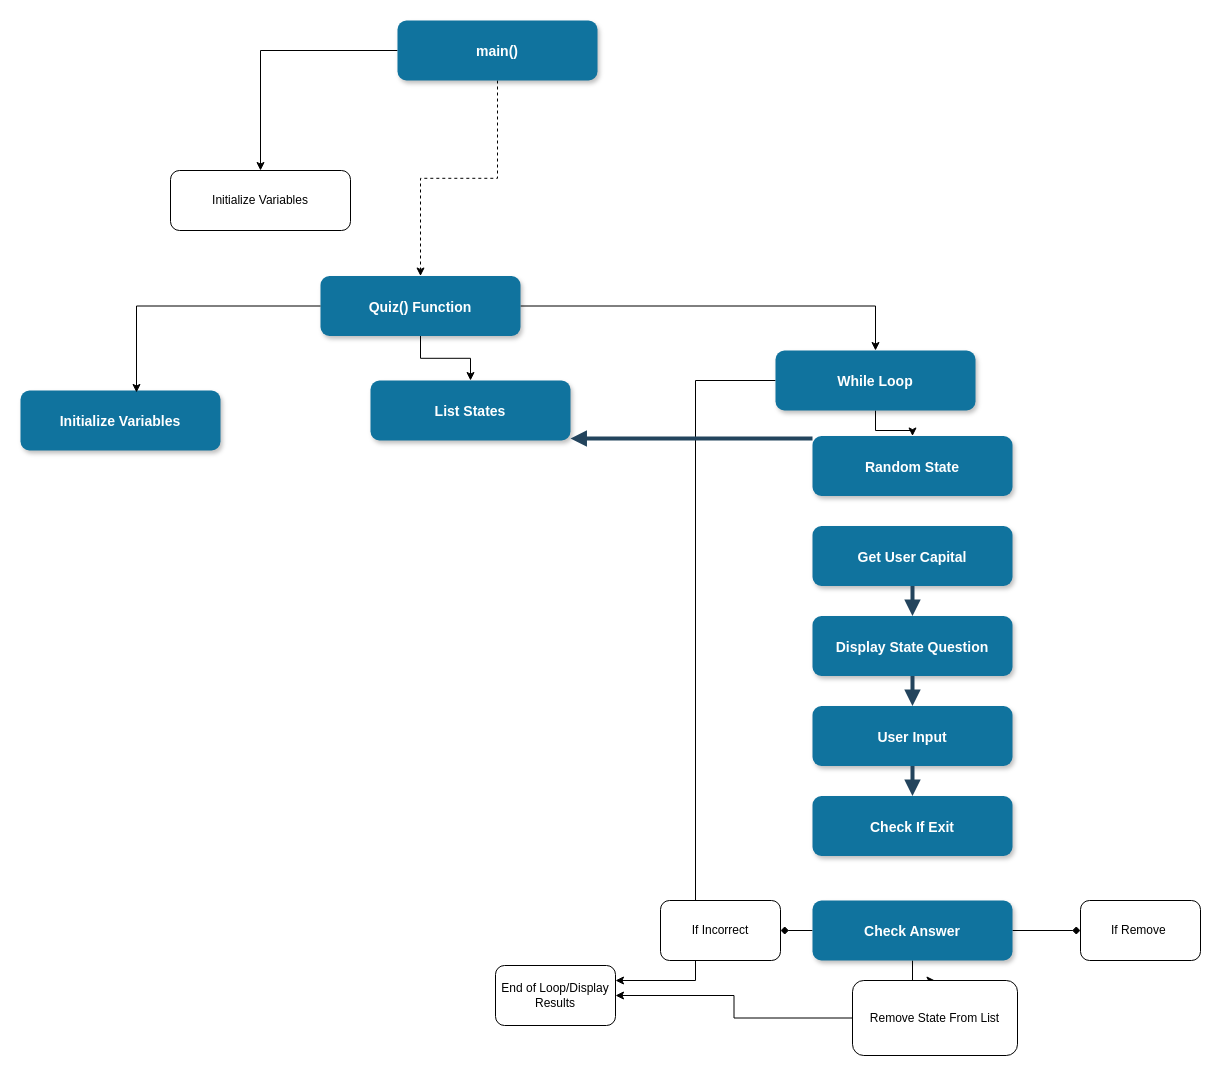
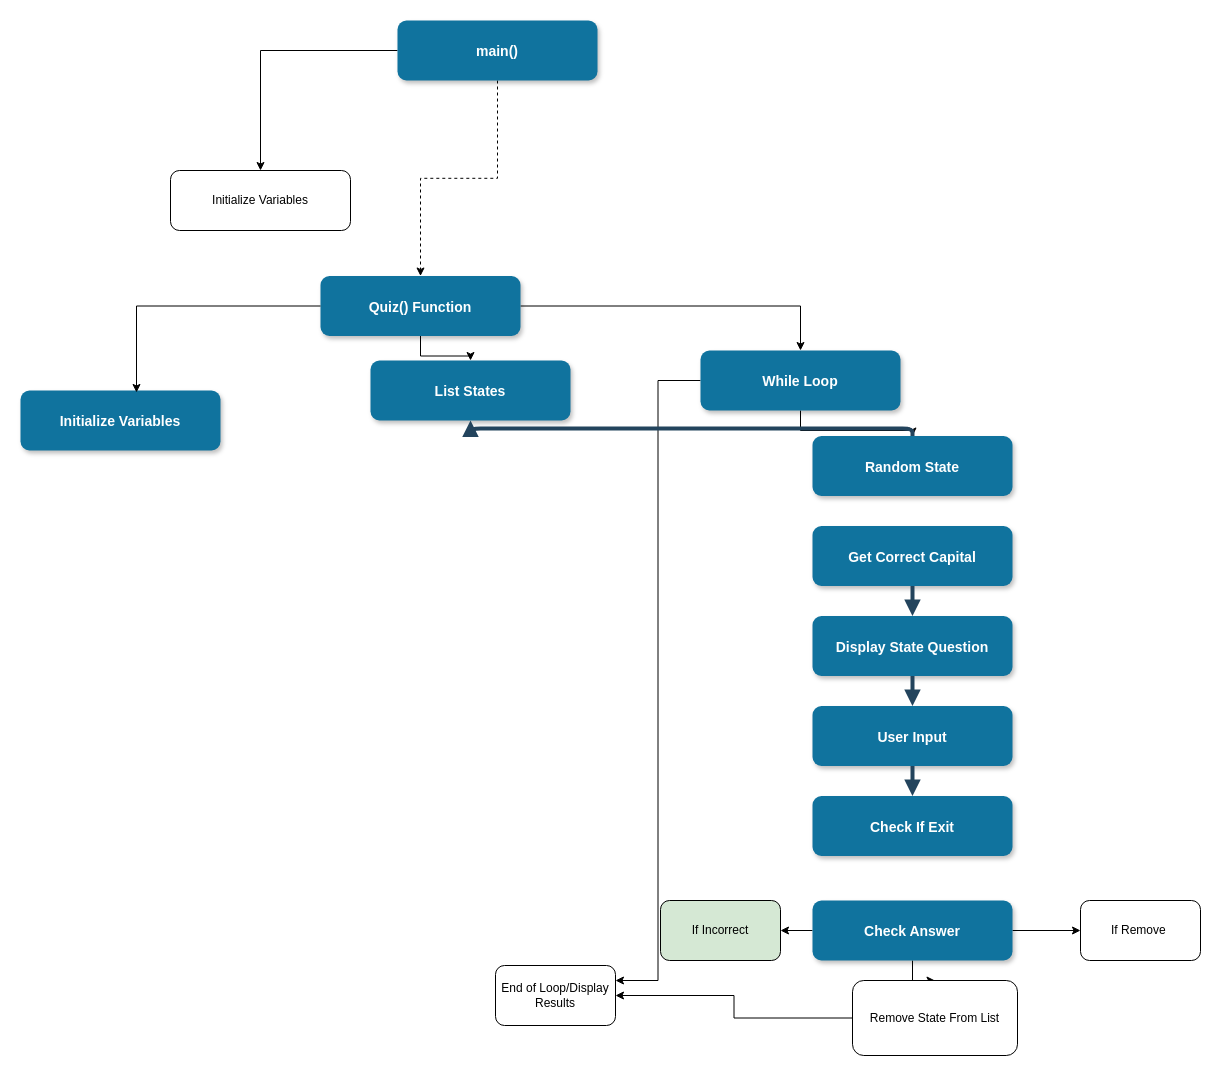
- <mxCell id="12" value="While Loop" style="rounded=1;fillColor=#10739E;strokeColor=none;shadow=1;gradientColor=none;fontStyle=1;fontColor=#FFFFFF;fontSize=14;" parent="1" vertex="1"><mxGeometry x="775" y="350" width="200" height="60" as="geometry" /></mxCell>
+ <mxCell id="12" value="While Loop" style="rounded=1;fillColor=#10739E;strokeColor=none;shadow=1;gradientColor=none;fontStyle=1;fontColor=#FFFFFF;fontSize=14;" parent="1" vertex="1"><mxGeometry x="700" y="350" width="200" height="60" as="geometry" /></mxCell>
- <mxCell id="9" value="List States" style="rounded=1;fillColor=#10739E;strokeColor=none;shadow=1;gradientColor=none;fontStyle=1;fontColor=#FFFFFF;fontSize=14;" parent="1" vertex="1"><mxGeometry x="370" y="380" width="200" height="60" as="geometry" /></mxCell>
+ <mxCell id="9" value="List States" style="rounded=1;fillColor=#10739E;strokeColor=none;shadow=1;gradientColor=none;fontStyle=1;fontColor=#FFFFFF;fontSize=14;" parent="1" vertex="1"><mxGeometry x="370" y="360" width="200" height="60" as="geometry" /></mxCell>
- <mxCell id="18" value="Get User Capital" style="rounded=1;fillColor=#10739E;strokeColor=none;shadow=1;gradientColor=none;fontStyle=1;fontColor=#FFFFFF;fontSize=14;" parent="1" vertex="1"><mxGeometry x="812" y="525.5" width="200" height="60" as="geometry" /></mxCell>
+ <mxCell id="18" value="Get Correct Capital" style="rounded=1;fillColor=#10739E;strokeColor=none;shadow=1;gradientColor=none;fontStyle=1;fontColor=#FFFFFF;fontSize=14;" parent="1" vertex="1"><mxGeometry x="812" y="525.5" width="200" height="60" as="geometry" /></mxCell>
- <mxCell id="29" value="If Incorrect" style="rounded=1;whiteSpace=wrap;html=1;" parent="1" vertex="1"><mxGeometry x="660" y="900" width="120" height="60" as="geometry" /></mxCell>
+ <mxCell id="29" value="If Incorrect" style="rounded=1;whiteSpace=wrap;html=1;fillColor=#d5e8d4;" parent="1" vertex="1"><mxGeometry x="660" y="900" width="120" height="60" as="geometry" /></mxCell>
- <mxCell id="14" style="edgeStyle=orthogonalEdgeStyle;rounded=0;orthogonalLoop=1;jettySize=auto;html=1;endArrow=diamond;" parent="1" source="16" target="29" edge="1"><mxGeometry relative="1" as="geometry"><mxPoint x="720" y="930" as="targetPoint" /></mxGeometry></mxCell>
+ <mxCell id="14" style="edgeStyle=orthogonalEdgeStyle;rounded=0;orthogonalLoop=1;jettySize=auto;html=1;" parent="1" source="16" target="29" edge="1"><mxGeometry relative="1" as="geometry"><mxPoint x="720" y="930" as="targetPoint" /></mxGeometry></mxCell>
- <mxCell id="13" style="edgeStyle=orthogonalEdgeStyle;rounded=0;orthogonalLoop=1;jettySize=auto;html=1;endArrow=diamond;" parent="1" source="16" target="28" edge="1"><mxGeometry relative="1" as="geometry"><mxPoint x="1060" y="930" as="targetPoint" /></mxGeometry></mxCell>
+ <mxCell id="13" style="edgeStyle=orthogonalEdgeStyle;rounded=0;orthogonalLoop=1;jettySize=auto;html=1;" parent="1" source="16" target="28" edge="1"><mxGeometry relative="1" as="geometry"><mxPoint x="1060" y="930" as="targetPoint" /></mxGeometry></mxCell>
